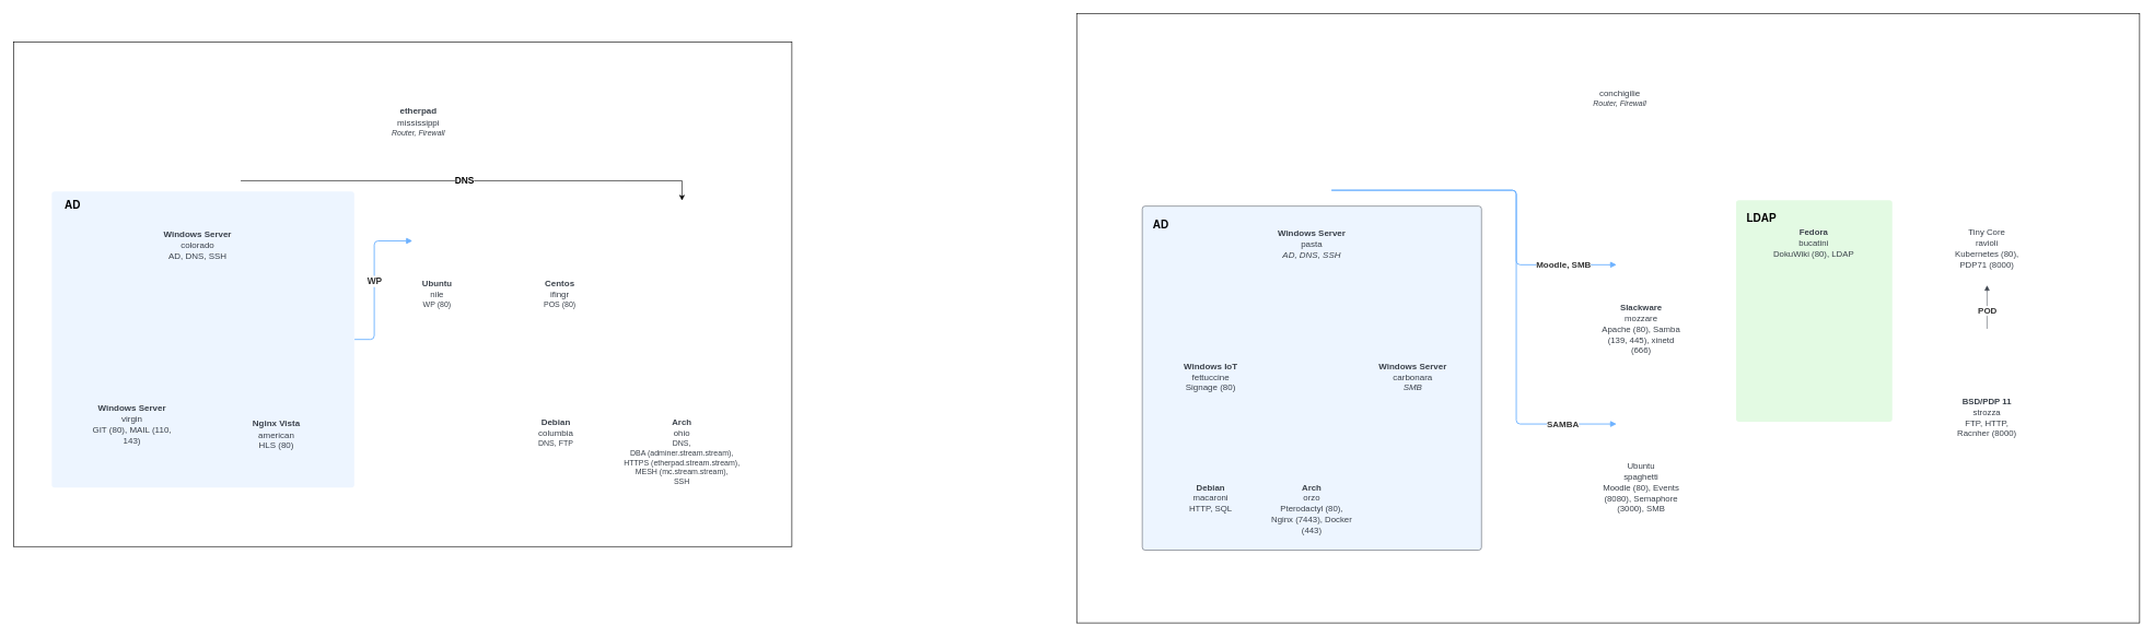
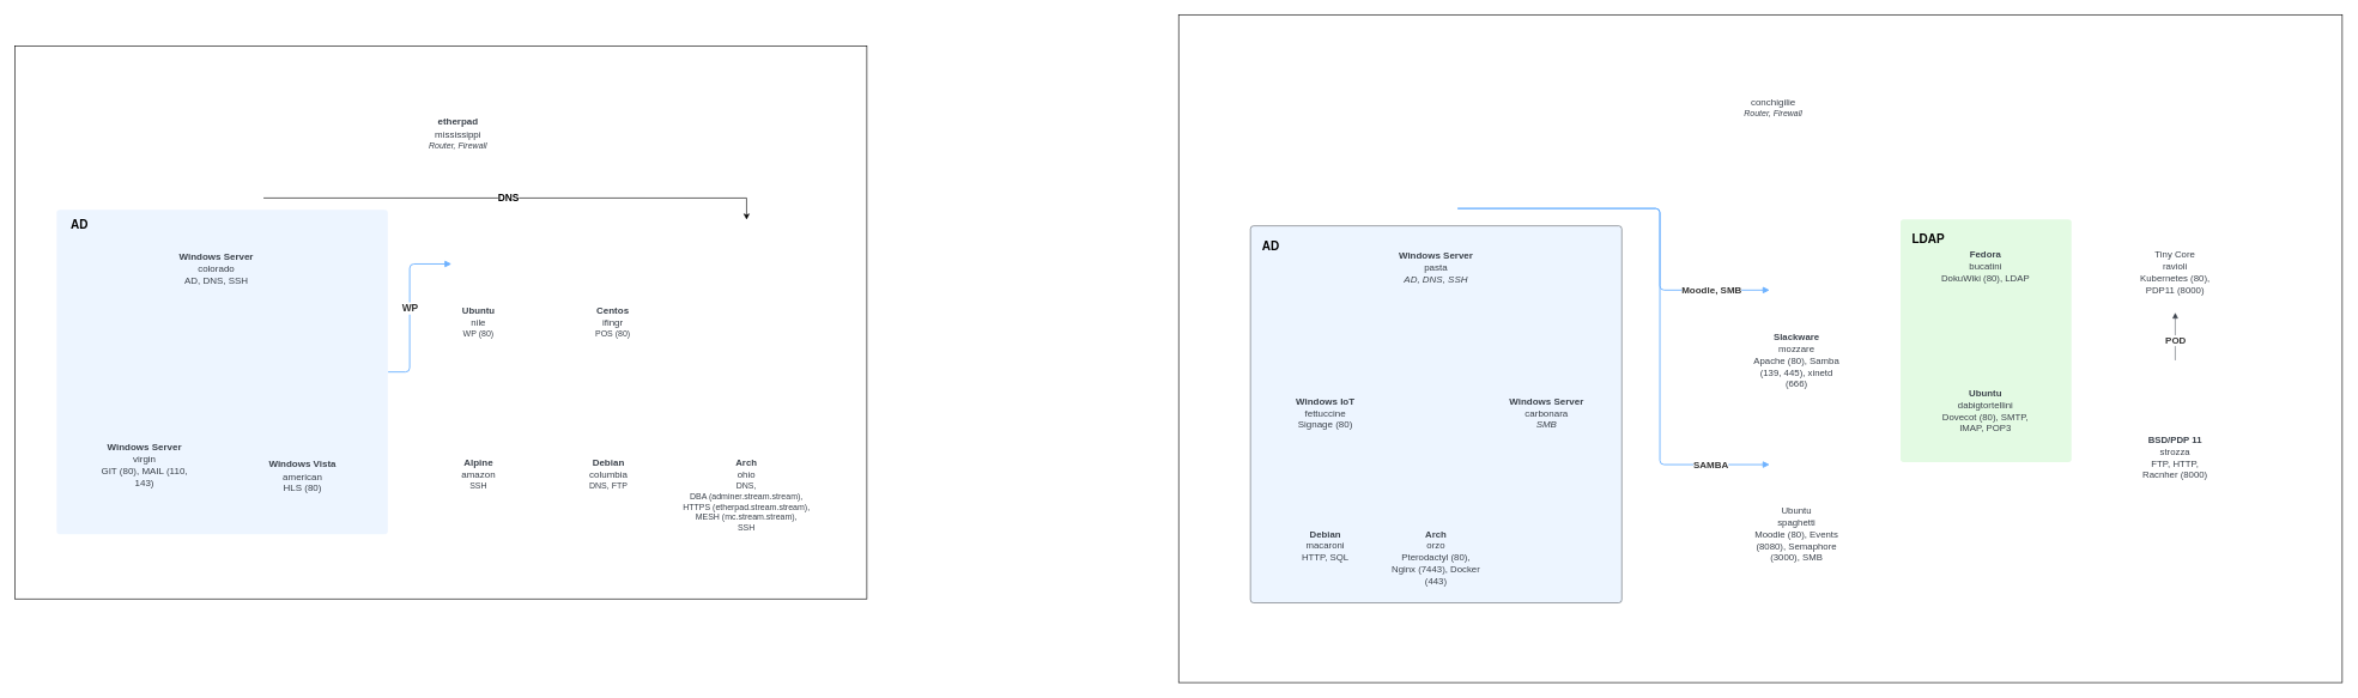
- <mxCell id="69" value="&lt;div style=&quot;display: flex; justify-content: center; text-align: center; align-items: baseline; font-size: 0; line-height: 1.25;margin-top: -2px;&quot;&gt;&lt;span&gt;&lt;span style=&quot;font-size:13px;color:#3a414a;&quot;&gt;&lt;span style=&quot;font-size:13px;color:#3a414a;&quot;&gt;Tiny Core&#10;ravioli&lt;/span&gt;&lt;span style=&quot;font-size:13px;color:#3a414a;&quot;&gt;&#10;Kubernetes (80), PDP71 (8000)&lt;/span&gt;&lt;/span&gt;&lt;/span&gt;&lt;/div&gt;" style="html=1;overflow=block;blockSpacing=1;whiteSpace=wrap;fontSize=13;spacing=3.8;verticalAlign=top;strokeOpacity=0;fillOpacity=0;rounded=1;absoluteArcSize=1;arcSize=9;fillColor=#ffffff;strokeWidth=0.8;lucidId=yommvNbZ7Qm5;" vertex="1" parent="67"><mxGeometry y="113" width="131" height="89" as="geometry" /></mxCell>
+ <mxCell id="69" value="&lt;div style=&quot;display: flex; justify-content: center; text-align: center; align-items: baseline; font-size: 0; line-height: 1.25;margin-top: -2px;&quot;&gt;&lt;span&gt;&lt;span style=&quot;font-size:13px;color:#3a414a;&quot;&gt;&lt;span style=&quot;font-size:13px;color:#3a414a;&quot;&gt;Tiny Core&#10;ravioli&lt;/span&gt;&lt;span style=&quot;font-size:13px;color:#3a414a;&quot;&gt;&#10;Kubernetes (80), PDP11 (8000)&lt;/span&gt;&lt;/span&gt;&lt;/span&gt;&lt;/div&gt;" style="html=1;overflow=block;blockSpacing=1;whiteSpace=wrap;fontSize=13;spacing=3.8;verticalAlign=top;strokeOpacity=0;fillOpacity=0;rounded=1;absoluteArcSize=1;arcSize=9;fillColor=#ffffff;strokeWidth=0.8;lucidId=yommvNbZ7Qm5;" vertex="1" parent="67"><mxGeometry y="113" width="131" height="89" as="geometry" /></mxCell>
+ <mxCell id="78" value="&lt;div style=&quot;display: flex; justify-content: center; text-align: center; align-items: baseline; font-size: 0; line-height: 1.25;margin-top: -2px;&quot;&gt;&lt;span&gt;&lt;span style=&quot;font-size:13px;color:#3a414a;font-weight: bold;&quot;&gt;Ubuntu&#10;&lt;/span&gt;&lt;span style=&quot;font-size:13px;color:#3a414a;&quot;&gt;dabigtortellini&#10;Dovecot (80), SMTP, IMAP, POP3&lt;/span&gt;&lt;/span&gt;&lt;/div&gt;" style="html=1;overflow=block;blockSpacing=1;whiteSpace=wrap;fontSize=13;spacing=3.8;verticalAlign=top;strokeOpacity=0;fillOpacity=0;rounded=1;absoluteArcSize=1;arcSize=9;fillColor=#ffffff;strokeWidth=0.8;lucidId=Grmm0cZjFTYw;" vertex="1" parent="76"><mxGeometry y="113" width="131" height="89" as="geometry" /></mxCell>
+ <mxCell id="12" value="&lt;div style=&quot;display: flex; justify-content: center; text-align: center; align-items: baseline; font-size: 0; line-height: 1.25;margin-top: -2px;&quot;&gt;&lt;span&gt;&lt;span style=&quot;font-size:13.3px;color:#3a414a;font-weight: bold;&quot;&gt;Alpine&lt;/span&gt;&lt;span style=&quot;font-size:13.3px;color:#3a414a;&quot;&gt;&#10;amazon&#10;&lt;/span&gt;&lt;span style=&quot;font-size:11.7px;color:#3a414a;&quot;&gt;SSH&lt;/span&gt;&lt;/span&gt;&lt;/div&gt;" style="html=1;overflow=block;blockSpacing=1;whiteSpace=wrap;fontSize=13;spacing=3.8;verticalAlign=top;strokeOpacity=0;fillOpacity=0;rounded=1;absoluteArcSize=1;arcSize=9;fillColor=#ffffff;strokeWidth=0.8;lucidId=H6lm44Lu8xfH;" vertex="1" parent="10"><mxGeometry x="25" y="113" width="81" height="48" as="geometry" /></mxCell>
- <mxCell id="15" value="&lt;div style=&quot;display: flex; justify-content: center; text-align: center; align-items: baseline; font-size: 0; line-height: 1.25;margin-top: -2px;&quot;&gt;&lt;span&gt;&lt;span style=&quot;font-size:13.3px;color:#3a414a;font-weight: bold;&quot;&gt;Nginx Vista&lt;/span&gt;&lt;span style=&quot;font-size:13.3px;color:#3a414a;&quot;&gt;&#10;american&#10;HLS (80)&lt;/span&gt;&lt;/span&gt;&lt;/div&gt;" style="html=1;overflow=block;blockSpacing=1;whiteSpace=wrap;fontSize=13;spacing=3.8;verticalAlign=top;strokeOpacity=0;fillOpacity=0;rounded=1;absoluteArcSize=1;arcSize=9;fillColor=#ffffff;strokeWidth=0.8;lucidId=o-lmY.aB.jDT;" vertex="1" parent="13"><mxGeometry y="115" width="131" height="52" as="geometry" /></mxCell>
+ <mxCell id="15" value="&lt;div style=&quot;display: flex; justify-content: center; text-align: center; align-items: baseline; font-size: 0; line-height: 1.25;margin-top: -2px;&quot;&gt;&lt;span&gt;&lt;span style=&quot;font-size:13.3px;color:#3a414a;font-weight: bold;&quot;&gt;Windows Vista&lt;/span&gt;&lt;span style=&quot;font-size:13.3px;color:#3a414a;&quot;&gt;&#10;american&#10;HLS (80)&lt;/span&gt;&lt;/span&gt;&lt;/div&gt;" style="html=1;overflow=block;blockSpacing=1;whiteSpace=wrap;fontSize=13;spacing=3.8;verticalAlign=top;strokeOpacity=0;fillOpacity=0;rounded=1;absoluteArcSize=1;arcSize=9;fillColor=#ffffff;strokeWidth=0.8;lucidId=o-lmY.aB.jDT;" vertex="1" parent="13"><mxGeometry y="115" width="131" height="52" as="geometry" /></mxCell>
